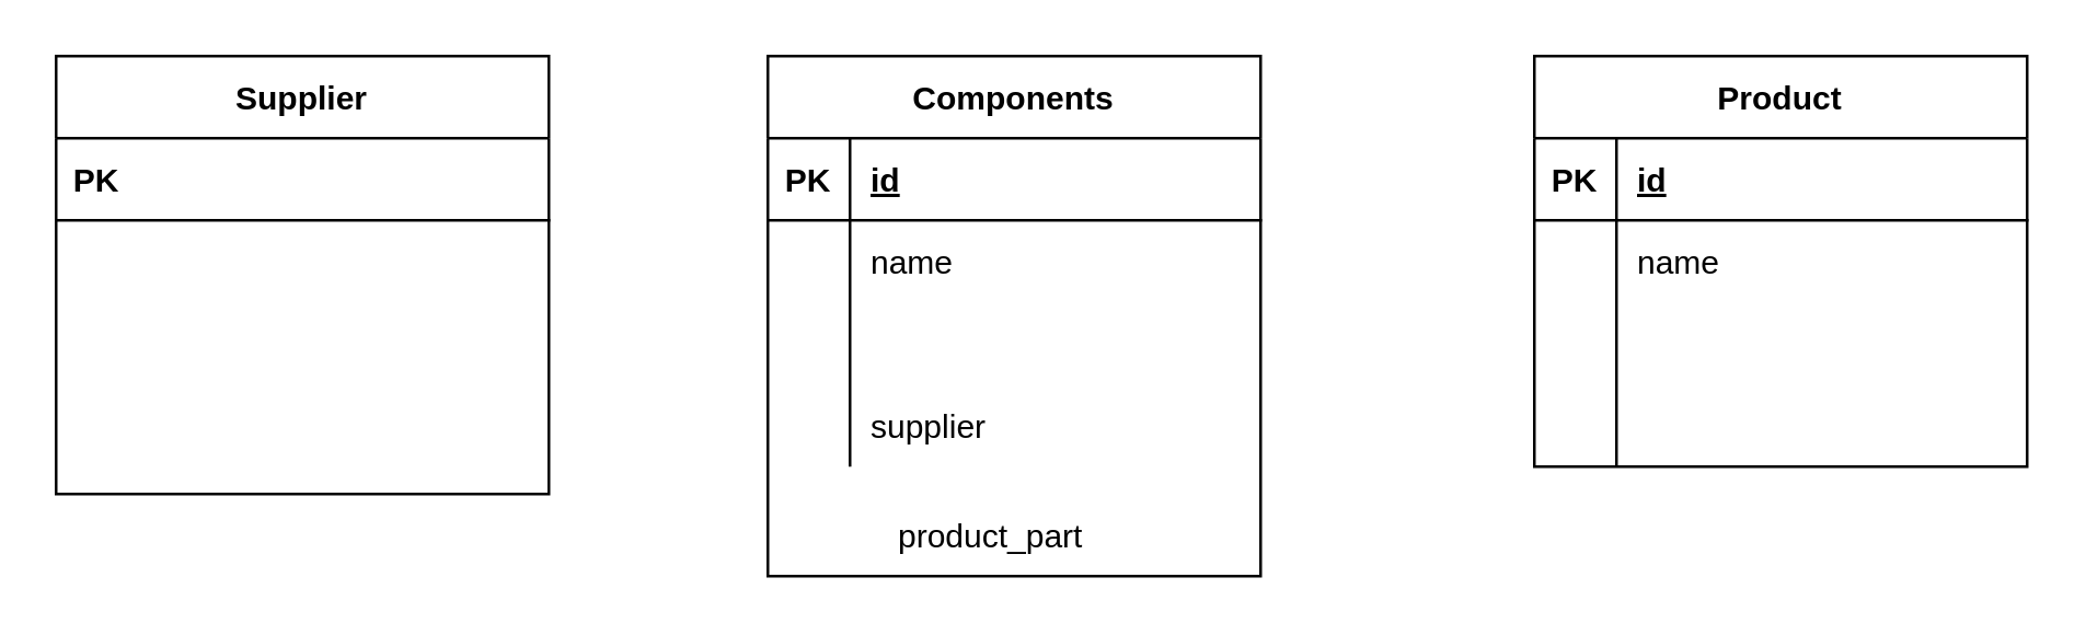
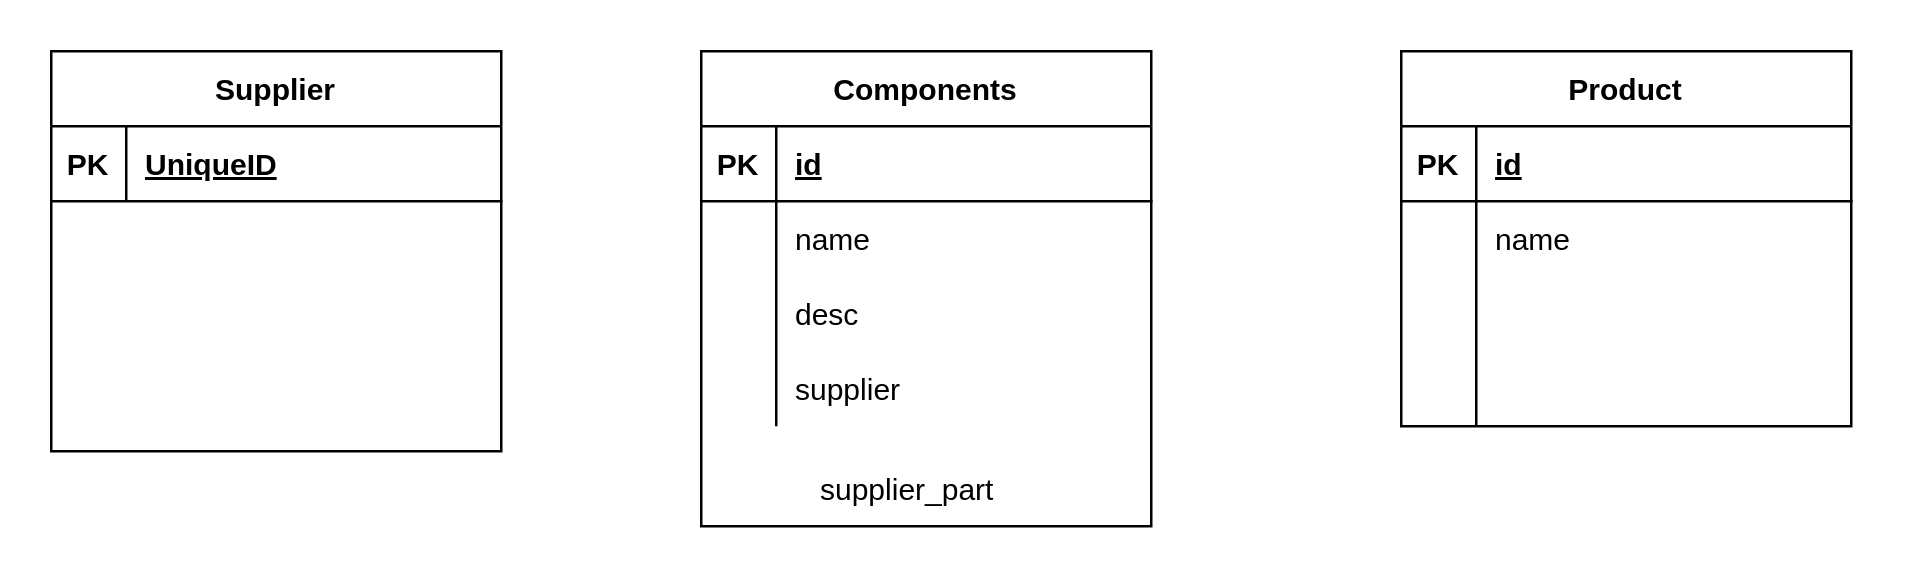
+ <mxCell id="19" value="UniqueID" style="shape=partialRectangle;connectable=0;fillColor=none;top=0;left=0;bottom=0;right=0;align=left;spacingLeft=6;fontStyle=5;overflow=hidden;" vertex="1" parent="17"><mxGeometry x="30" width="150" height="30" as="geometry" /></mxCell>
+ <mxCell id="11" value="desc" style="shape=partialRectangle;connectable=0;fillColor=none;top=0;left=0;bottom=0;right=0;align=left;spacingLeft=6;overflow=hidden;" vertex="1" parent="9"><mxGeometry x="30" width="150" height="30" as="geometry" /></mxCell>
- <mxCell id="15" value="product_part" style="shape=partialRectangle;connectable=0;fillColor=none;top=0;left=0;bottom=0;right=0;align=left;spacingLeft=6;overflow=hidden;" vertex="1" parent="1"><mxGeometry x="320" y="180" width="150" height="30" as="geometry" /></mxCell>
+ <mxCell id="15" value="supplier_part" style="shape=partialRectangle;connectable=0;fillColor=none;top=0;left=0;bottom=0;right=0;align=left;spacingLeft=6;overflow=hidden;" vertex="1" parent="1"><mxGeometry x="320" y="180" width="150" height="30" as="geometry" /></mxCell>
